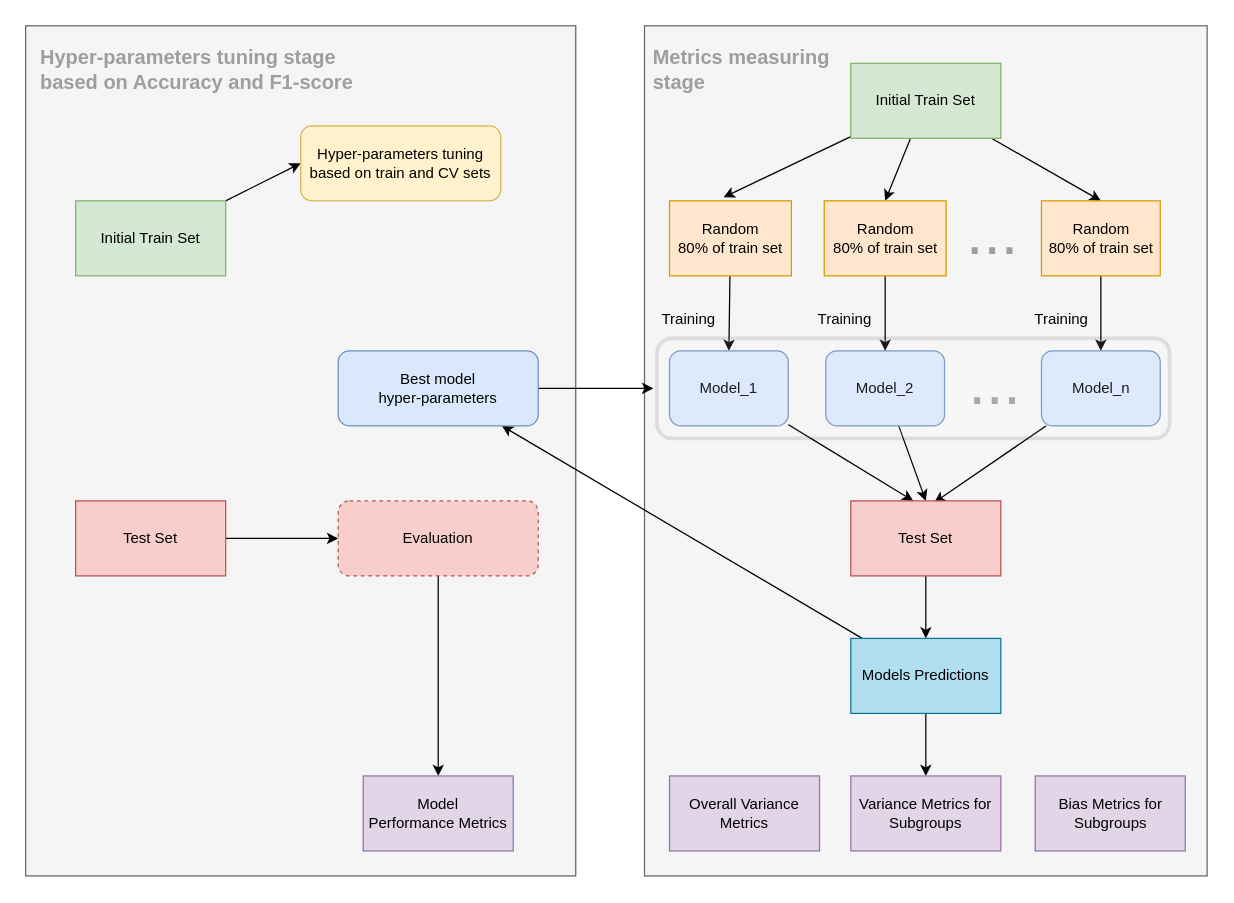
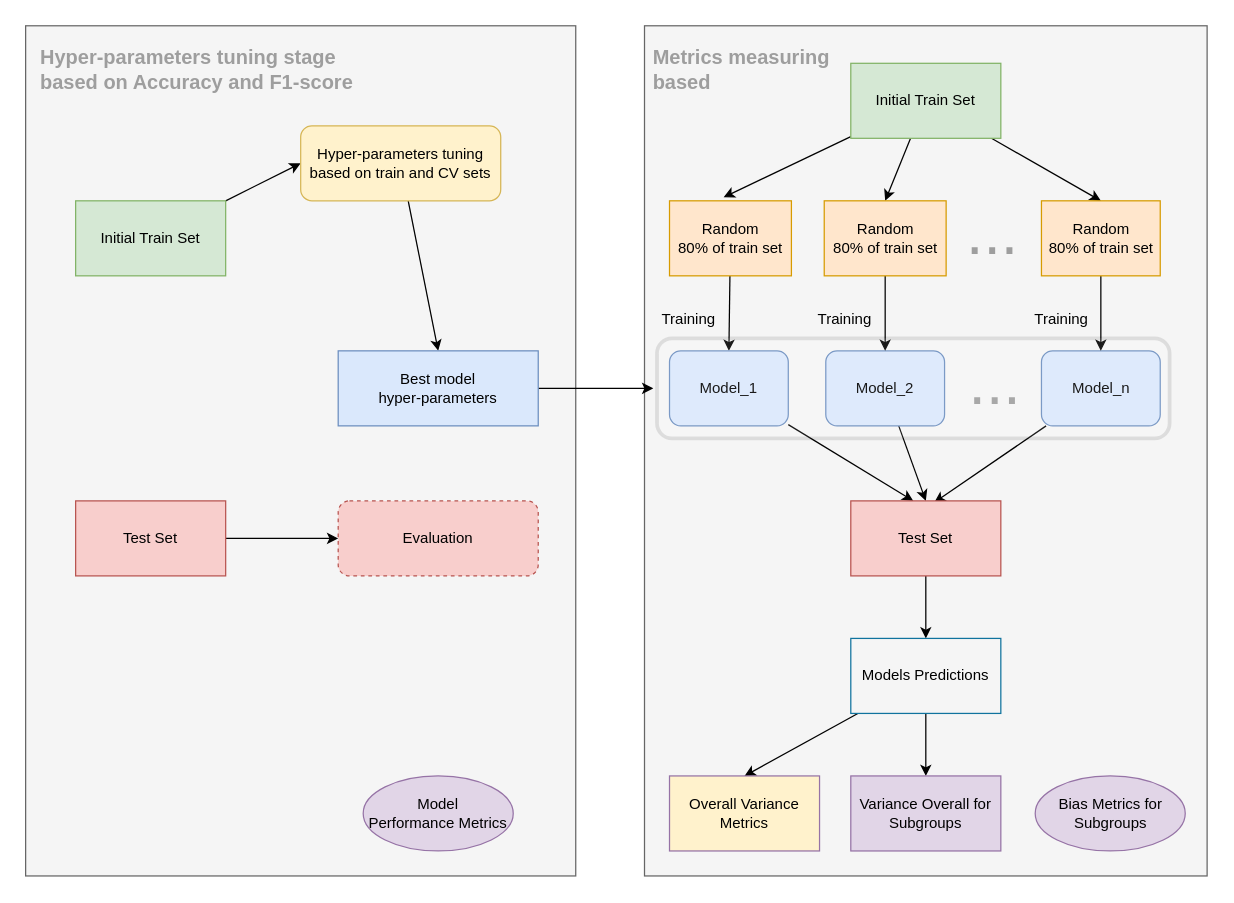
- <mxCell id="38" value="&lt;div style=&quot;font-size: 16px;&quot; align=&quot;left&quot;&gt;&lt;font color=&quot;#9E9E9E&quot;&gt;&lt;b&gt;&lt;font style=&quot;font-size: 16px;&quot;&gt;Metrics measuring&lt;/font&gt;&lt;/b&gt;&lt;/font&gt;&lt;/div&gt;&lt;div style=&quot;font-size: 16px;&quot; align=&quot;left&quot;&gt;&lt;font color=&quot;#9E9E9E&quot;&gt;&lt;b&gt;&lt;font style=&quot;font-size: 16px;&quot;&gt;stage&lt;br&gt;&lt;/font&gt;&lt;/b&gt;&lt;/font&gt;&lt;/div&gt;" style="text;html=1;align=left;verticalAlign=middle;resizable=0;points=[];autosize=1;strokeColor=none;fillColor=none;fontSize=12;fontColor=#000000;" parent="1" vertex="1"><mxGeometry x="520" width="160" height="50" as="geometry" y="30" /></mxCell>
+ <mxCell id="38" value="&lt;div style=&quot;font-size: 16px;&quot; align=&quot;left&quot;&gt;&lt;font color=&quot;#9E9E9E&quot;&gt;&lt;b&gt;&lt;font style=&quot;font-size: 16px;&quot;&gt;Metrics measuring&lt;/font&gt;&lt;/b&gt;&lt;/font&gt;&lt;/div&gt;&lt;div style=&quot;font-size: 16px;&quot; align=&quot;left&quot;&gt;&lt;font color=&quot;#9E9E9E&quot;&gt;&lt;b&gt;&lt;font style=&quot;font-size: 16px;&quot;&gt;based&lt;br&gt;&lt;/font&gt;&lt;/b&gt;&lt;/font&gt;&lt;/div&gt;" style="text;html=1;align=left;verticalAlign=middle;resizable=0;points=[];autosize=1;strokeColor=none;fillColor=none;fontSize=12;fontColor=#000000;" parent="1" vertex="1"><mxGeometry x="520" width="160" height="50" as="geometry" y="30" /></mxCell>
+ <mxCell id="23" style="edgeStyle=none;rounded=0;orthogonalLoop=1;jettySize=auto;html=1;entryX=0.5;entryY=0;entryDx=0;entryDy=0;fontSize=50;fontColor=#9E9E9E;" parent="1" source="24" target="26" edge="1"><mxGeometry relative="1" as="geometry" /></mxCell>
- <mxCell id="26" value="&lt;div&gt;Best model&lt;/div&gt;&lt;div&gt;hyper-parameters &lt;br&gt;&lt;/div&gt;" style="whiteSpace=wrap;html=1;fillColor=#dae8fc;strokeColor=#6c8ebf;rounded=1;" parent="1" vertex="1"><mxGeometry x="270" y="280" width="160" height="60" as="geometry" /></mxCell>
+ <mxCell id="26" value="&lt;div&gt;Best model&lt;/div&gt;&lt;div&gt;hyper-parameters &lt;br&gt;&lt;/div&gt;" style="rounded=0;whiteSpace=wrap;html=1;fillColor=#dae8fc;strokeColor=#6c8ebf;" parent="1" vertex="1"><mxGeometry x="270" y="280" width="160" height="60" as="geometry" /></mxCell>
- <mxCell id="20" style="rounded=0;orthogonalLoop=1;jettySize=auto;html=1;" edge="1" parent="1" source="22" target="26"><mxGeometry relative="1" as="geometry" /></mxCell>
+ <mxCell id="20" style="rounded=0;orthogonalLoop=1;jettySize=auto;html=1;entryX=0.5;entryY=0;entryDx=0;entryDy=0;" edge="1" parent="1" source="22" target="44"><mxGeometry relative="1" as="geometry" /></mxCell>
- <mxCell id="29" style="edgeStyle=none;rounded=0;orthogonalLoop=1;jettySize=auto;html=1;entryX=0.5;entryY=0;entryDx=0;entryDy=0;fontSize=12;fontColor=none;" parent="1" source="30" target="43" edge="1"><mxGeometry relative="1" as="geometry" /></mxCell>
- <mxCell id="22" value="Models Predictions" style="rounded=0;whiteSpace=wrap;html=1;fillColor=#b1ddf0;strokeColor=#10739e;" parent="1" vertex="1"><mxGeometry x="680" y="510" width="120" height="60" as="geometry" /></mxCell>
+ <mxCell id="22" value="Models Predictions" style="rounded=0;whiteSpace=wrap;html=1;fillColor=#f5f5f5;strokeColor=#10739e;" parent="1" vertex="1"><mxGeometry x="680" y="510" width="120" height="60" as="geometry" /></mxCell>
- <mxCell id="43" value="&lt;div&gt;Model&lt;/div&gt;&lt;div&gt;Performance Metrics&lt;/div&gt;" style="rounded=0;whiteSpace=wrap;html=1;fillColor=#e1d5e7;strokeColor=#9673a6;" parent="1" vertex="1"><mxGeometry x="290" y="620" width="120" height="60" as="geometry" /></mxCell>
+ <mxCell id="43" value="&lt;div&gt;Model&lt;/div&gt;&lt;div&gt;Performance Metrics&lt;/div&gt;" style="ellipse;whiteSpace=wrap;html=1;fillColor=#e1d5e7;strokeColor=#9673a6;" parent="1" vertex="1"><mxGeometry x="290" y="620" width="120" height="60" as="geometry" /></mxCell>
- <mxCell id="44" value="Overall Variance Metrics" style="rounded=0;whiteSpace=wrap;html=1;fillColor=#e1d5e7;strokeColor=#9673a6;" vertex="1" parent="1"><mxGeometry x="535" y="620" width="120" height="60" as="geometry" /></mxCell>
+ <mxCell id="44" value="Overall Variance Metrics" style="rounded=0;whiteSpace=wrap;html=1;fillColor=#fff2cc;strokeColor=#9673a6;" vertex="1" parent="1"><mxGeometry x="535" y="620" width="120" height="60" as="geometry" /></mxCell>
- <mxCell id="45" value="Variance Metrics for Subgroups" style="rounded=0;whiteSpace=wrap;html=1;fillColor=#e1d5e7;strokeColor=#9673a6;" vertex="1" parent="1"><mxGeometry x="680" y="620" width="120" height="60" as="geometry" /></mxCell>
+ <mxCell id="45" value="Variance Overall for Subgroups" style="rounded=0;whiteSpace=wrap;html=1;fillColor=#e1d5e7;strokeColor=#9673a6;" vertex="1" parent="1"><mxGeometry x="680" y="620" width="120" height="60" as="geometry" /></mxCell>
- <mxCell id="46" value="Bias Metrics for Subgroups" style="rounded=0;whiteSpace=wrap;html=1;fillColor=#e1d5e7;strokeColor=#9673a6;" vertex="1" parent="1"><mxGeometry x="827.5" y="620" width="120" height="60" as="geometry" /></mxCell>
+ <mxCell id="46" value="Bias Metrics for Subgroups" style="ellipse;whiteSpace=wrap;html=1;fillColor=#e1d5e7;strokeColor=#9673a6;" vertex="1" parent="1"><mxGeometry x="827.5" y="620" width="120" height="60" as="geometry" /></mxCell>
